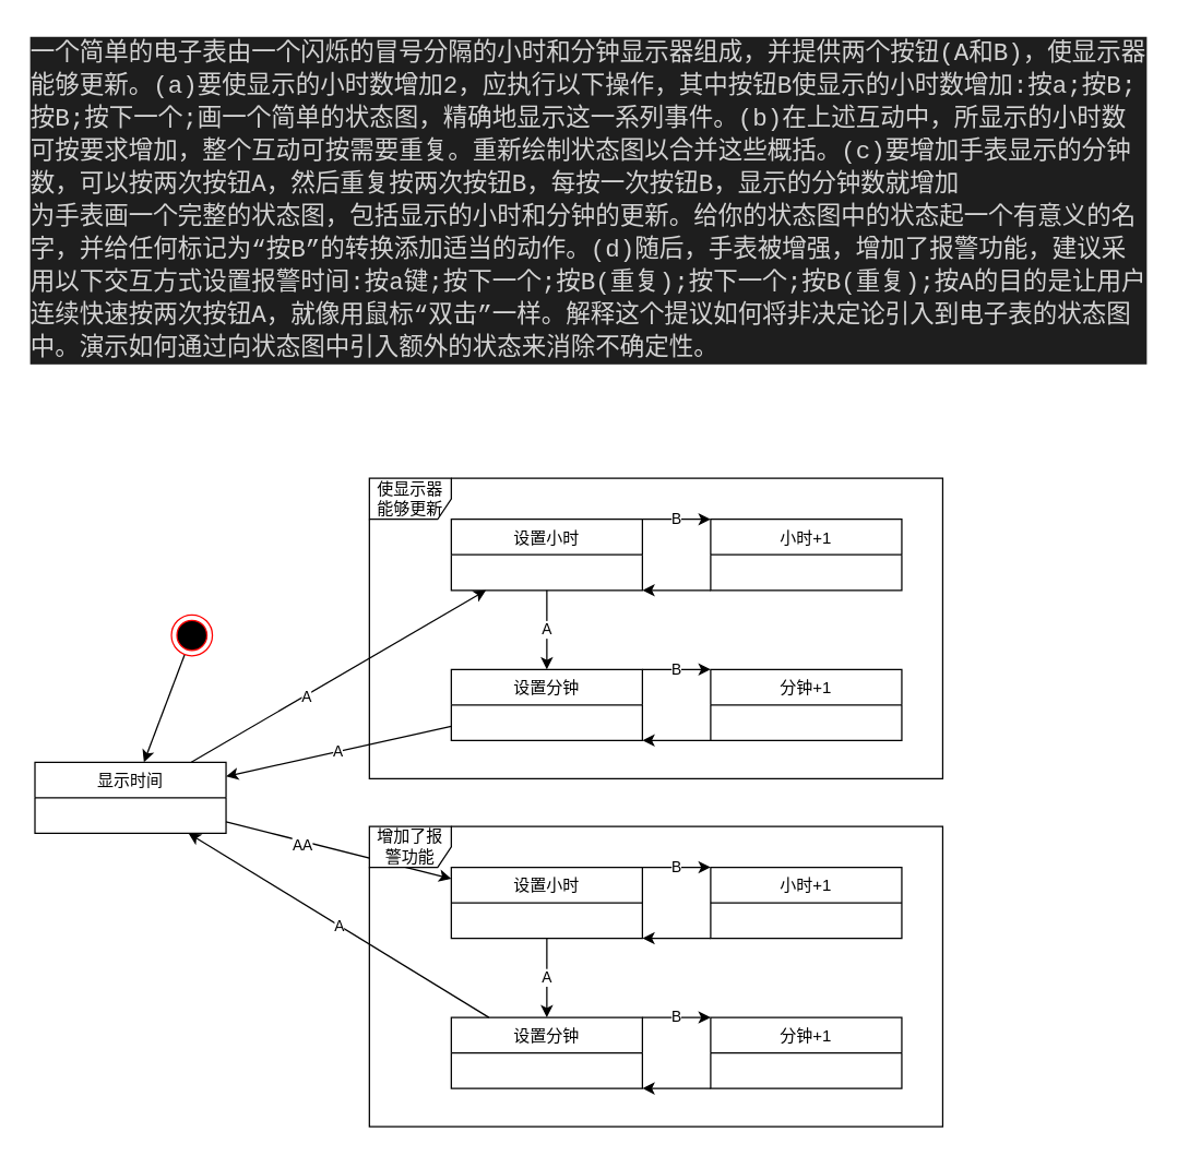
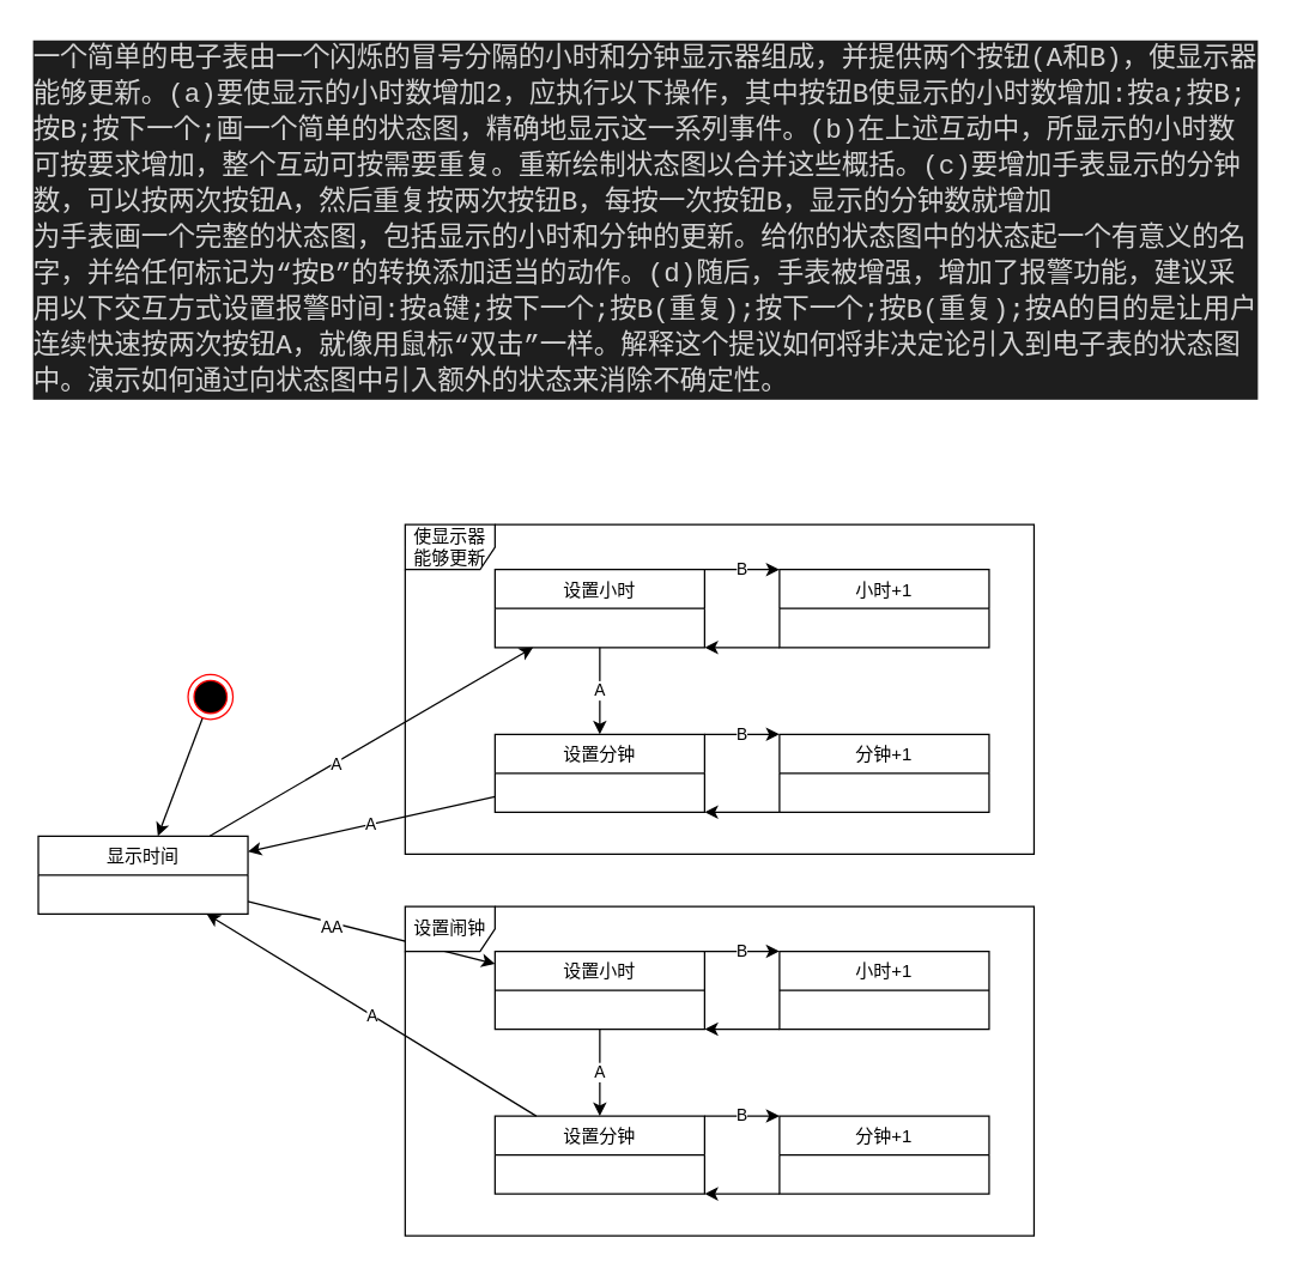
- <mxCell id="17" value="增加了报警功能" style="shape=umlFrame;whiteSpace=wrap;html=1;" vertex="1" parent="1"><mxGeometry x="270" y="605" width="420" height="220" as="geometry" /></mxCell>
+ <mxCell id="17" value="设置闹钟" style="shape=umlFrame;whiteSpace=wrap;html=1;" vertex="1" parent="1"><mxGeometry x="270" y="605" width="420" height="220" as="geometry" /></mxCell>
